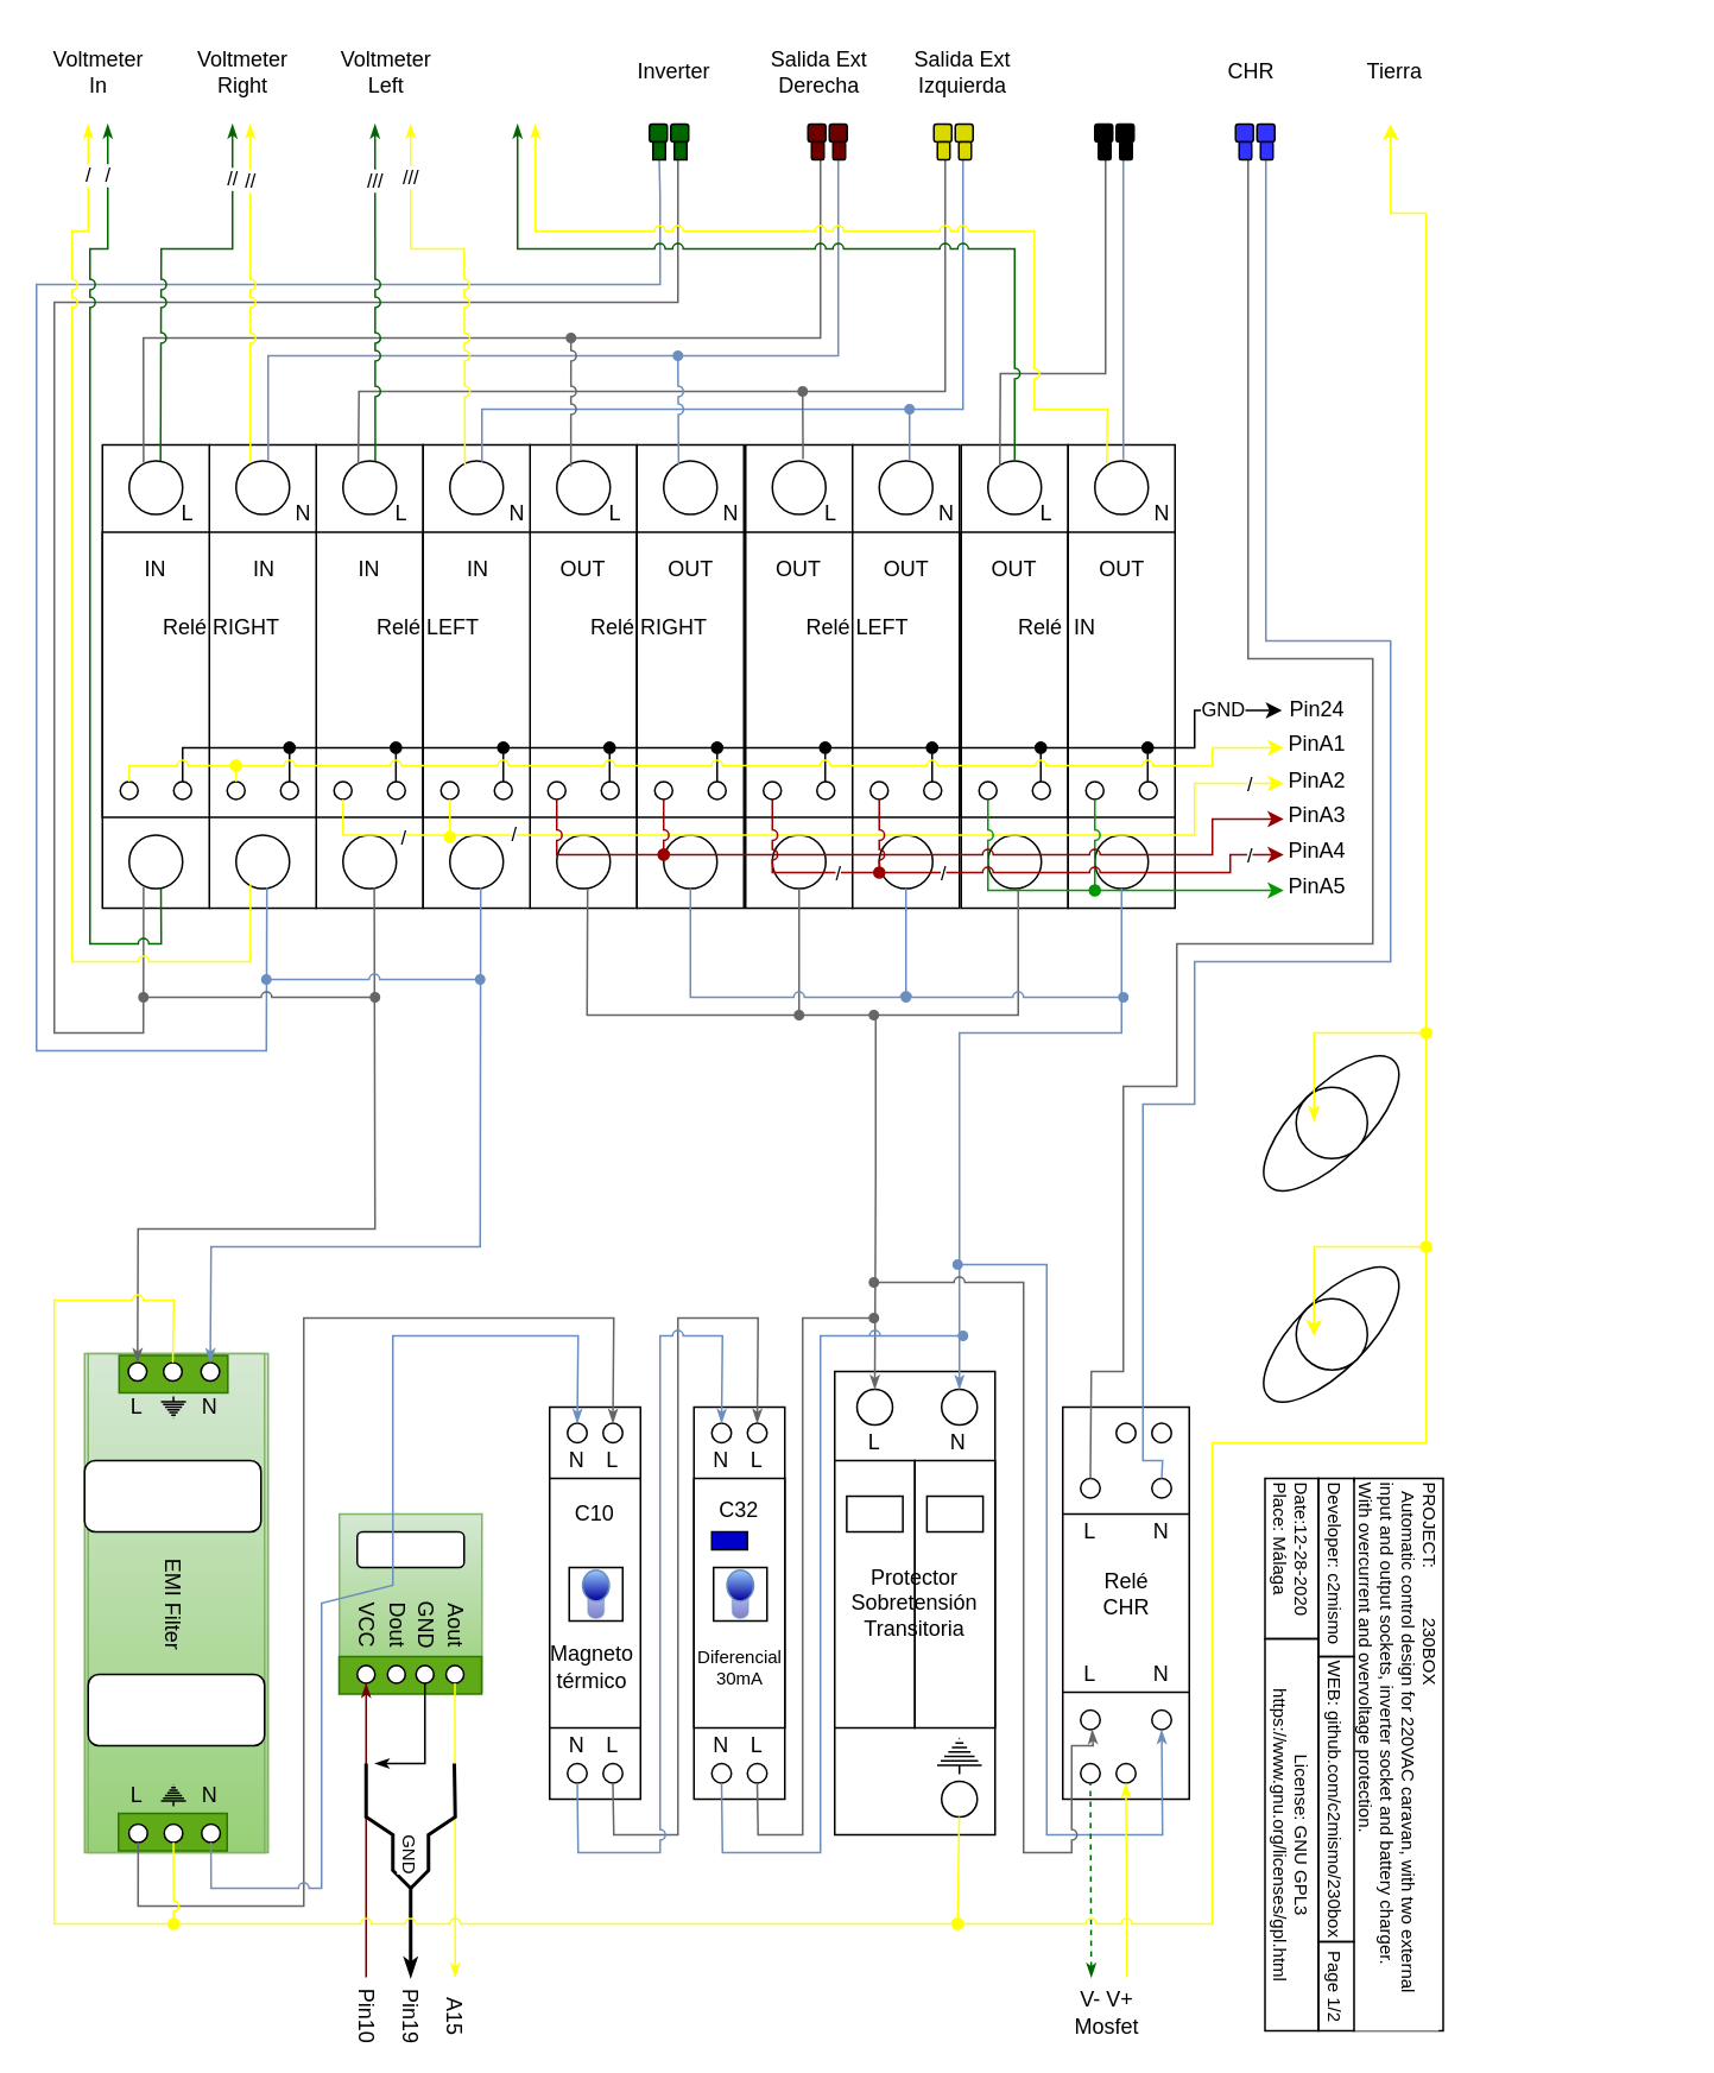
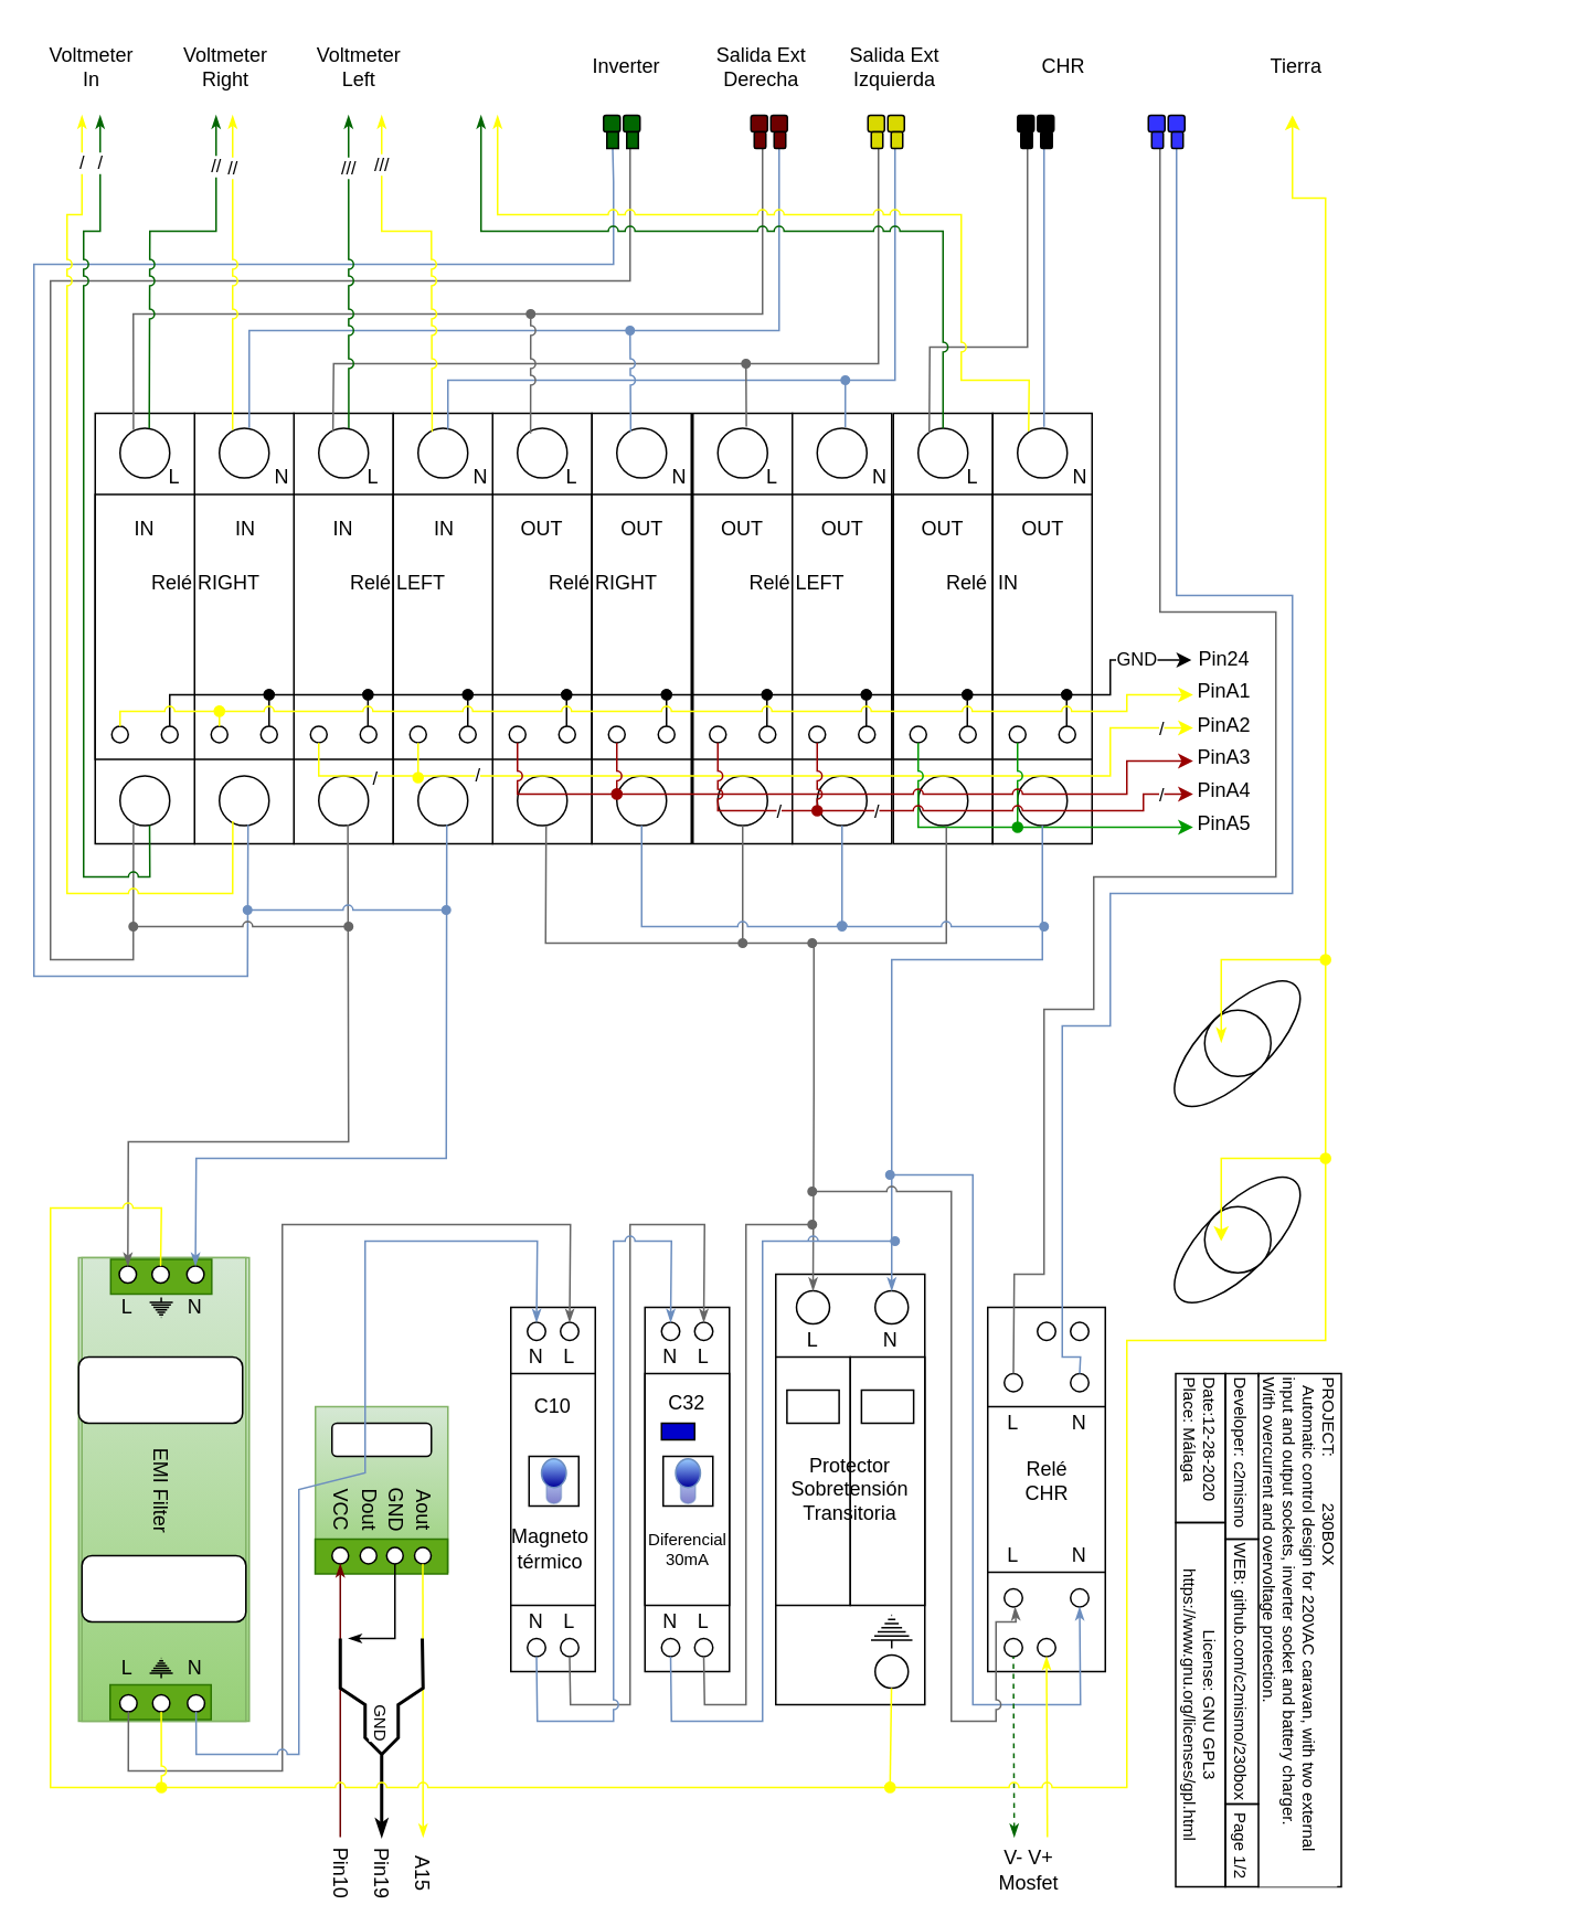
- <mxCell id="190" value="CHR" style="text;html=1;strokeColor=none;fillColor=none;align=center;verticalAlign=middle;whiteSpace=wrap;rounded=0;" parent="1" vertex="1"><mxGeometry x="682" y="30" width="40" height="20" as="geometry" /></mxCell>
+ <mxCell id="190" value="CHR" style="text;html=1;strokeColor=none;fillColor=none;align=center;verticalAlign=middle;whiteSpace=wrap;rounded=0;" parent="1" vertex="1"><mxGeometry x="622" y="30" width="40" height="20" as="geometry" /></mxCell>
